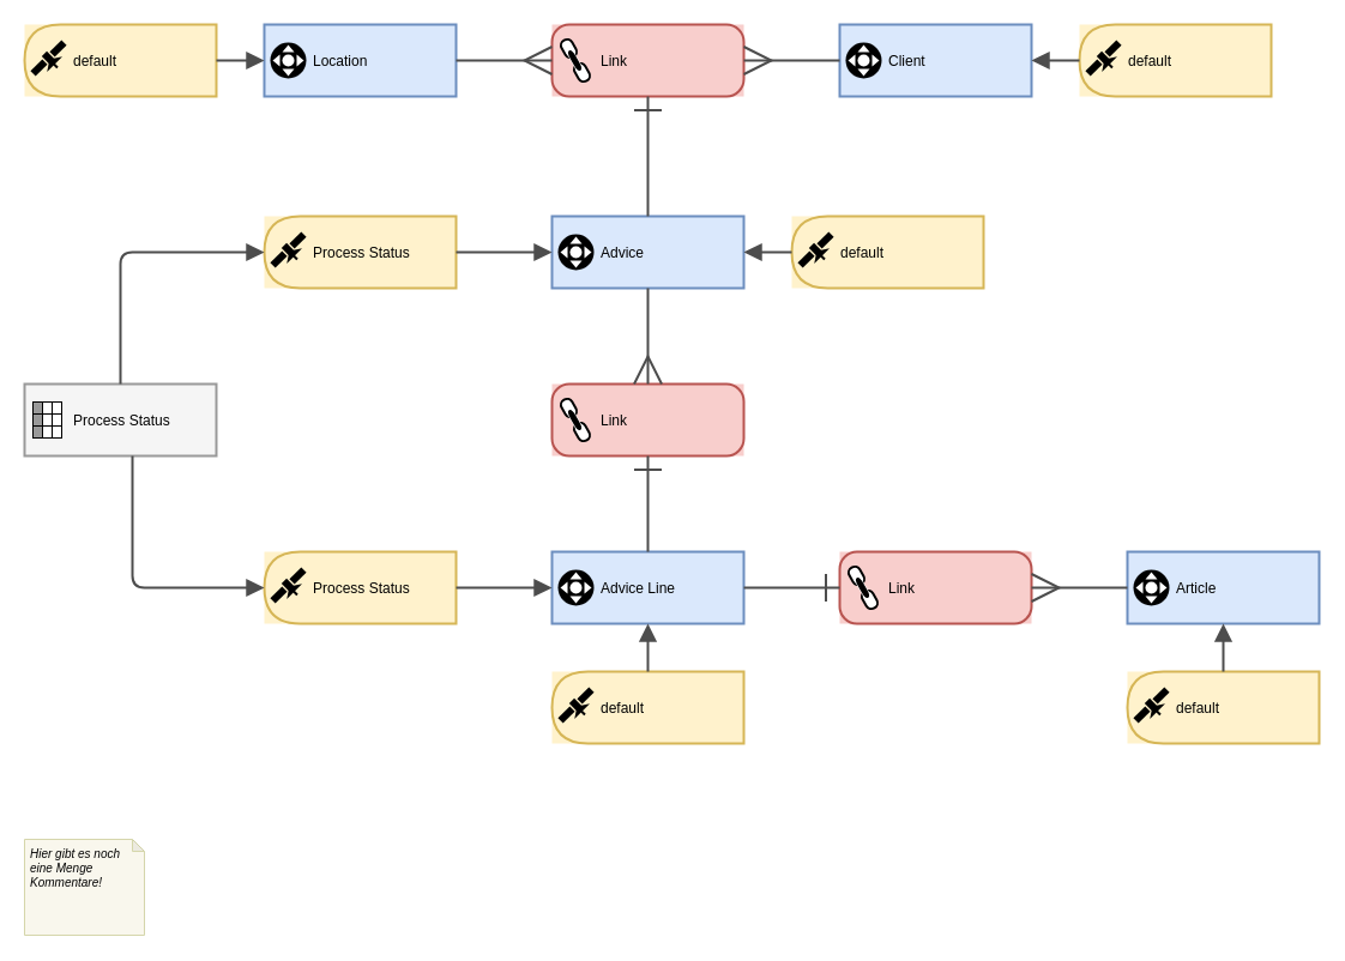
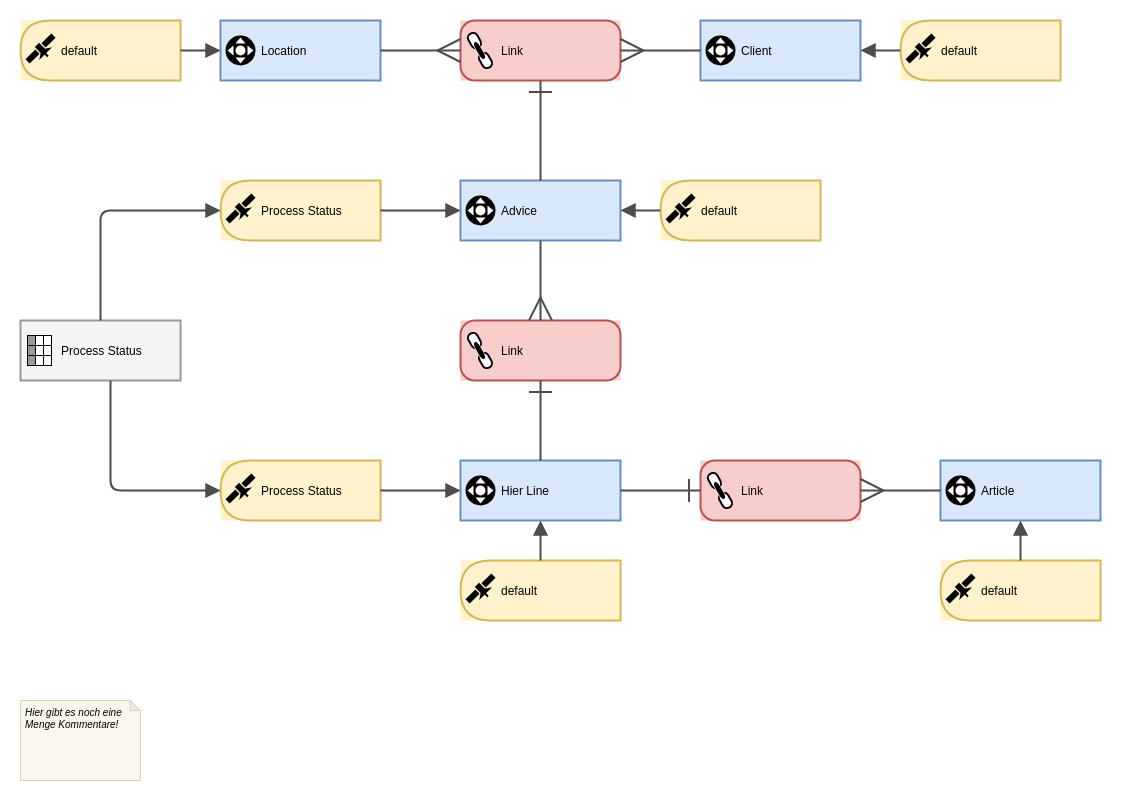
- <mxCell id="73" value="Advice Line" style="group;verticalAlign=middle;align=left;spacingLeft=39;fillColor=#dae8fc;strokeColor=#6c8ebf;connectable=1;" parent="1" vertex="1" connectable="0"><mxGeometry x="460" y="460" width="160" height="60" as="geometry" /></mxCell>
+ <mxCell id="73" value="Hier Line" style="group;verticalAlign=middle;align=left;spacingLeft=39;fillColor=#dae8fc;strokeColor=#6c8ebf;connectable=1;" parent="1" vertex="1" connectable="0"><mxGeometry x="460" y="460" width="160" height="60" as="geometry" /></mxCell>
- <mxCell id="152" value="Hier gibt es noch eine Menge Kommentare!" style="shape=note;whiteSpace=wrap;html=1;backgroundOutline=1;darkOpacity=0.05;size=10;fillColor=#f9f7ed;strokeColor=#D5D6AB;fontSize=10;verticalAlign=top;align=left;spacingLeft=3;spacingRight=3;fontStyle=2" parent="1" vertex="1"><mxGeometry x="20" y="700" width="100" height="80" as="geometry" /></mxCell>
+ <mxCell id="152" value="Hier gibt es noch eine Menge Kommentare!" style="shape=note;whiteSpace=wrap;html=1;backgroundOutline=1;darkOpacity=0.05;size=10;fillColor=#f9f7ed;strokeColor=#D5D6AB;fontSize=10;verticalAlign=top;align=left;spacingLeft=3;spacingRight=3;fontStyle=2" parent="1" vertex="1"><mxGeometry x="20" y="700" width="120" height="80" as="geometry" /></mxCell>
